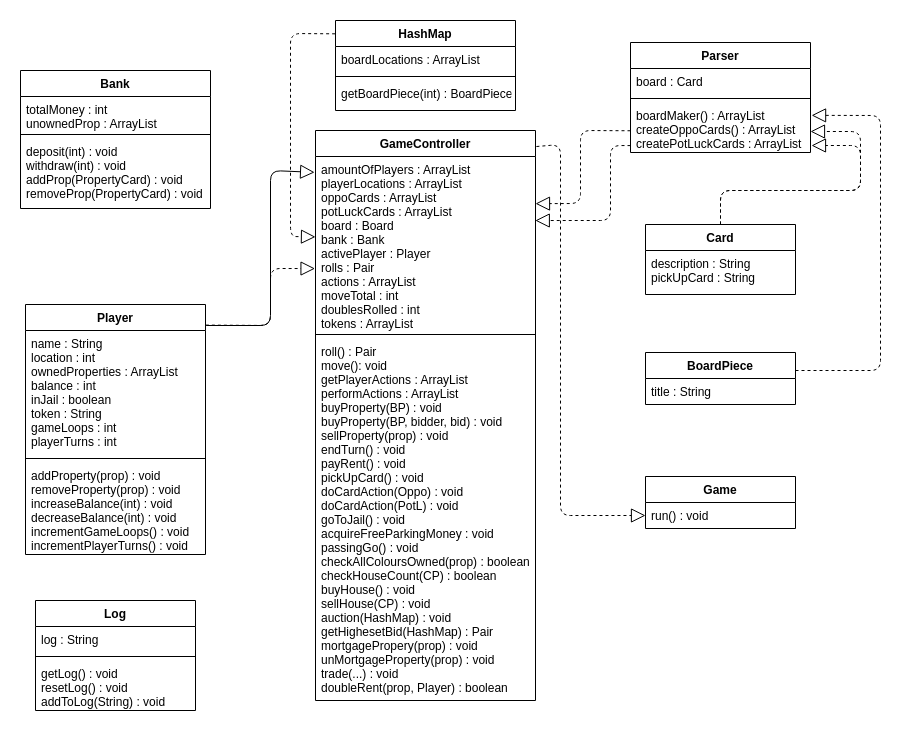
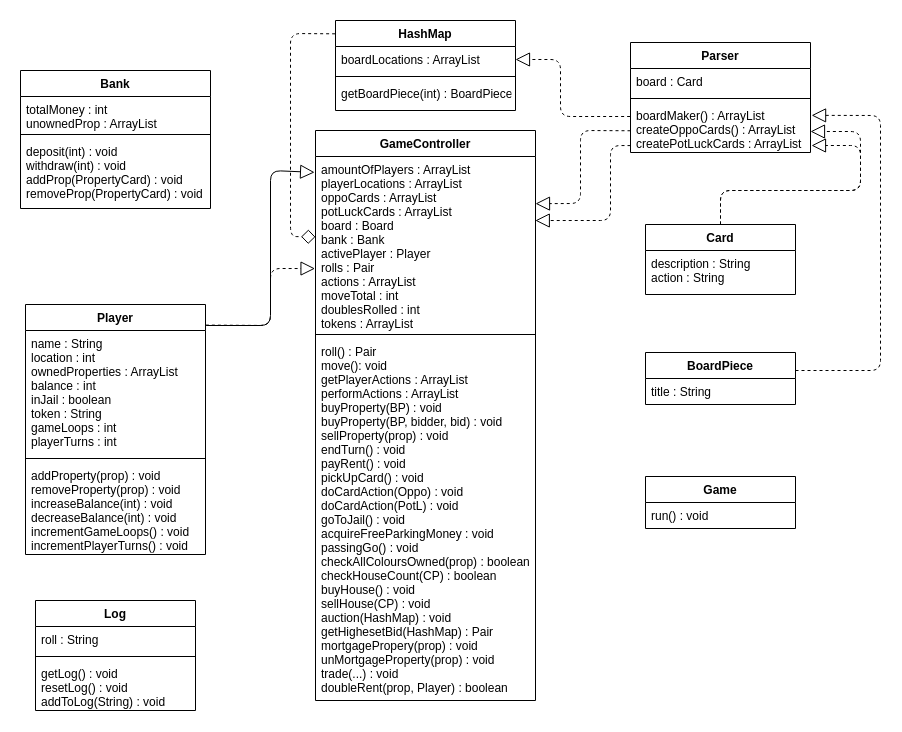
+ <mxCell id="11" value="" style="endArrow=block;html=1;endFill=0;endSize=12;dashed=1;exitX=-0.002;exitY=0.28;exitDx=0;exitDy=0;exitPerimeter=0;entryX=1;entryY=0.5;entryDx=0;entryDy=0;" parent="1" source="5" target="28" edge="1"><mxGeometry width="50" height="50" relative="1" as="geometry"><mxPoint x="570" y="580" as="sourcePoint" /><mxPoint x="510" y="70" as="targetPoint" /><Array as="points"><mxPoint x="560" y="116" /><mxPoint x="560" y="59" /></Array></mxGeometry></mxCell>
- <mxCell id="12" value="" style="endArrow=block;html=1;dashed=1;endFill=0;endSize=12;entryX=0;entryY=0.462;entryDx=0;entryDy=0;entryPerimeter=0;exitX=-0.002;exitY=0.148;exitDx=0;exitDy=0;exitPerimeter=0;" parent="1" source="27" target="35" edge="1"><mxGeometry width="50" height="50" relative="1" as="geometry"><mxPoint x="320" y="50" as="sourcePoint" /><mxPoint x="300" y="230" as="targetPoint" /><Array as="points"><mxPoint x="290" y="33" /><mxPoint x="290" y="236" /></Array></mxGeometry></mxCell>
+ <mxCell id="12" value="" style="endArrow=diamond;html=1;dashed=1;endFill=0;endSize=12;entryX=0;entryY=0.462;entryDx=0;entryDy=0;entryPerimeter=0;exitX=-0.002;exitY=0.148;exitDx=0;exitDy=0;exitPerimeter=0;" parent="1" source="27" target="35" edge="1"><mxGeometry width="50" height="50" relative="1" as="geometry"><mxPoint x="320" y="50" as="sourcePoint" /><mxPoint x="300" y="230" as="targetPoint" /><Array as="points"><mxPoint x="290" y="33" /><mxPoint x="290" y="236" /></Array></mxGeometry></mxCell>
- <mxCell id="7" value="description : String&#10;pickUpCard : String" style="text;strokeColor=none;fillColor=none;align=left;verticalAlign=top;spacingLeft=4;spacingRight=4;overflow=hidden;rotatable=0;points=[[0,0.5],[1,0.5]];portConstraint=eastwest;" parent="6" vertex="1"><mxGeometry y="26" width="150" height="44" as="geometry" /></mxCell>
+ <mxCell id="7" value="description : String&#10;action : String" style="text;strokeColor=none;fillColor=none;align=left;verticalAlign=top;spacingLeft=4;spacingRight=4;overflow=hidden;rotatable=0;points=[[0,0.5],[1,0.5]];portConstraint=eastwest;" parent="6" vertex="1"><mxGeometry y="26" width="150" height="44" as="geometry" /></mxCell>
- <mxCell id="33" value="" style="endArrow=block;html=1;endFill=0;endSize=12;dashed=1;entryX=0;entryY=0.5;entryDx=0;entryDy=0;exitX=0.977;exitY=0.029;exitDx=0;exitDy=0;exitPerimeter=0;" parent="1" source="34" target="32" edge="1"><mxGeometry width="50" height="50" relative="1" as="geometry"><mxPoint x="550" y="160" as="sourcePoint" /><mxPoint x="821.08" y="124.85" as="targetPoint" /><Array as="points"><mxPoint x="560" y="144" /><mxPoint x="560" y="515" /></Array></mxGeometry></mxCell>
- <mxCell id="39" value="log : String" style="text;strokeColor=none;fillColor=none;align=left;verticalAlign=top;spacingLeft=4;spacingRight=4;overflow=hidden;rotatable=0;points=[[0,0.5],[1,0.5]];portConstraint=eastwest;" vertex="1" parent="38"><mxGeometry y="26" width="160" height="26" as="geometry" /></mxCell>
+ <mxCell id="39" value="roll : String" style="text;strokeColor=none;fillColor=none;align=left;verticalAlign=top;spacingLeft=4;spacingRight=4;overflow=hidden;rotatable=0;points=[[0,0.5],[1,0.5]];portConstraint=eastwest;" vertex="1" parent="38"><mxGeometry y="26" width="160" height="26" as="geometry" /></mxCell>
